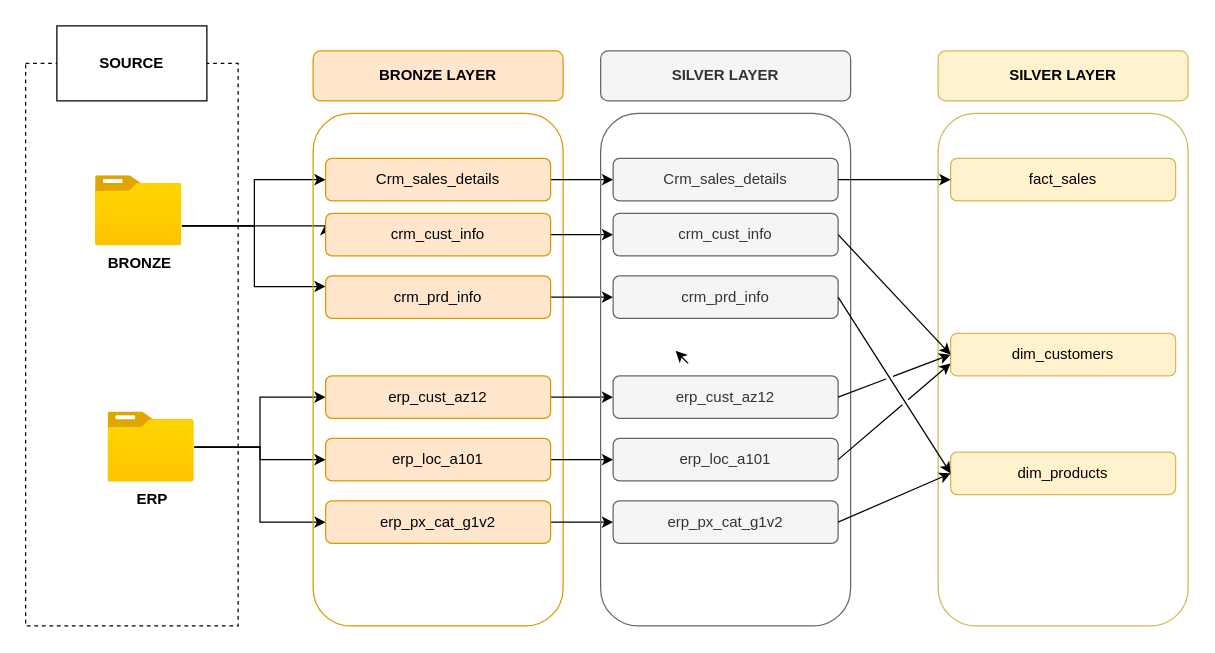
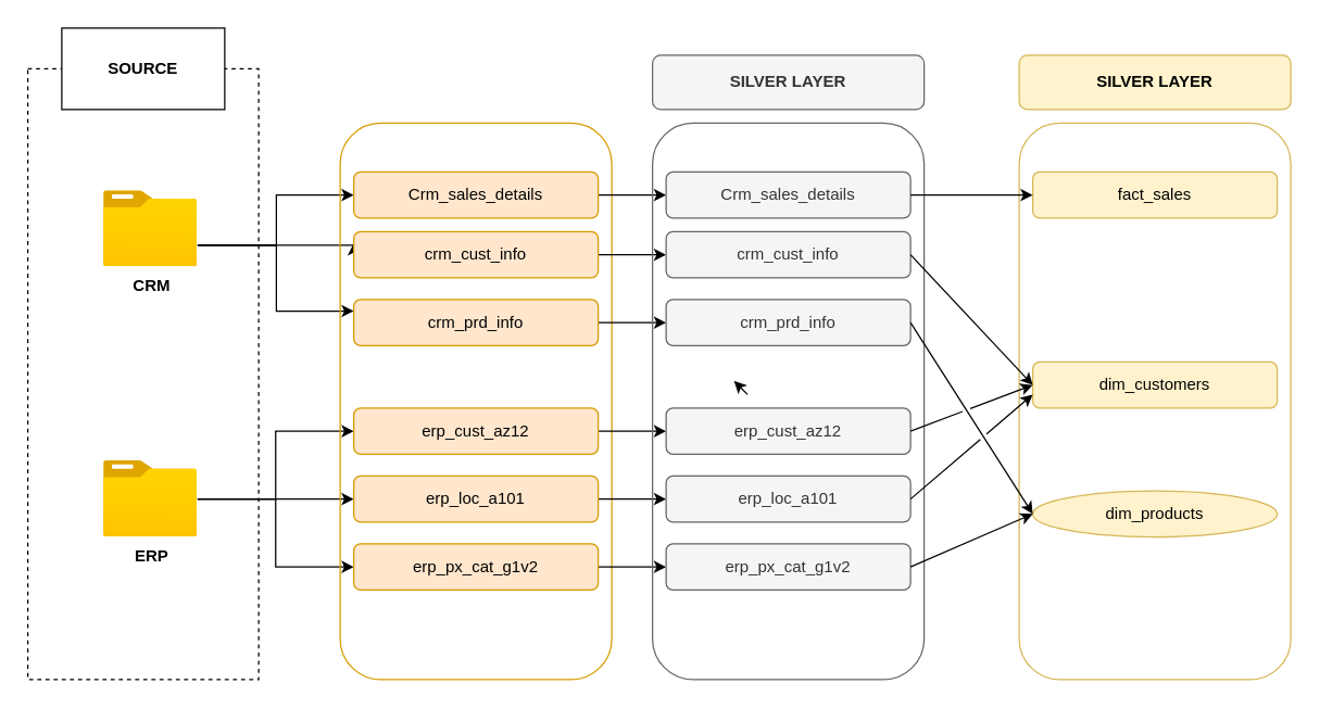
- <mxCell id="13" value="&lt;b&gt;BRONZE LAYER&lt;/b&gt;" style="rounded=1;whiteSpace=wrap;html=1;fillColor=#ffe6cc;strokeColor=#d79b00;" parent="1" vertex="1"><mxGeometry x="250" y="40" width="200" height="40" as="geometry" /></mxCell>
- <mxCell id="7" value="&lt;b&gt;BRONZE&lt;/b&gt;" style="image;aspect=fixed;html=1;points=[];align=center;fontSize=12;image=img/lib/azure2/general/Folder_Blank.svg;" parent="1" vertex="1"><mxGeometry x="76" y="140" width="69" height="56.0" as="geometry" /></mxCell>
+ <mxCell id="7" value="&lt;b&gt;CRM&lt;/b&gt;" style="image;aspect=fixed;html=1;points=[];align=center;fontSize=12;image=img/lib/azure2/general/Folder_Blank.svg;" parent="1" vertex="1"><mxGeometry x="76" y="140" width="69" height="56.0" as="geometry" /></mxCell>
- <mxCell id="11" value="&lt;b&gt;ERP&lt;/b&gt;" style="image;aspect=fixed;html=1;points=[];align=center;fontSize=12;image=img/lib/azure2/general/Folder_Blank.svg;" parent="1" vertex="1"><mxGeometry x="86" y="329" width="69" height="56.0" as="geometry" /></mxCell>
+ <mxCell id="11" value="&lt;b&gt;ERP&lt;/b&gt;" style="image;aspect=fixed;html=1;points=[];align=center;fontSize=12;image=img/lib/azure2/general/Folder_Blank.svg;" parent="1" vertex="1"><mxGeometry x="76" y="339" width="69" height="56.0" as="geometry" /></mxCell>
- <mxCell id="38" value="dim_products" style="rounded=1;whiteSpace=wrap;html=1;fillColor=#fff2cc;strokeColor=#d6b656;" vertex="1" parent="1"><mxGeometry x="760" y="361" width="180" height="34" as="geometry" /></mxCell>
+ <mxCell id="38" value="dim_products" style="ellipse;whiteSpace=wrap;html=1;fillColor=#fff2cc;strokeColor=#d6b656;" vertex="1" parent="1"><mxGeometry x="760" y="361" width="180" height="34" as="geometry" /></mxCell>
